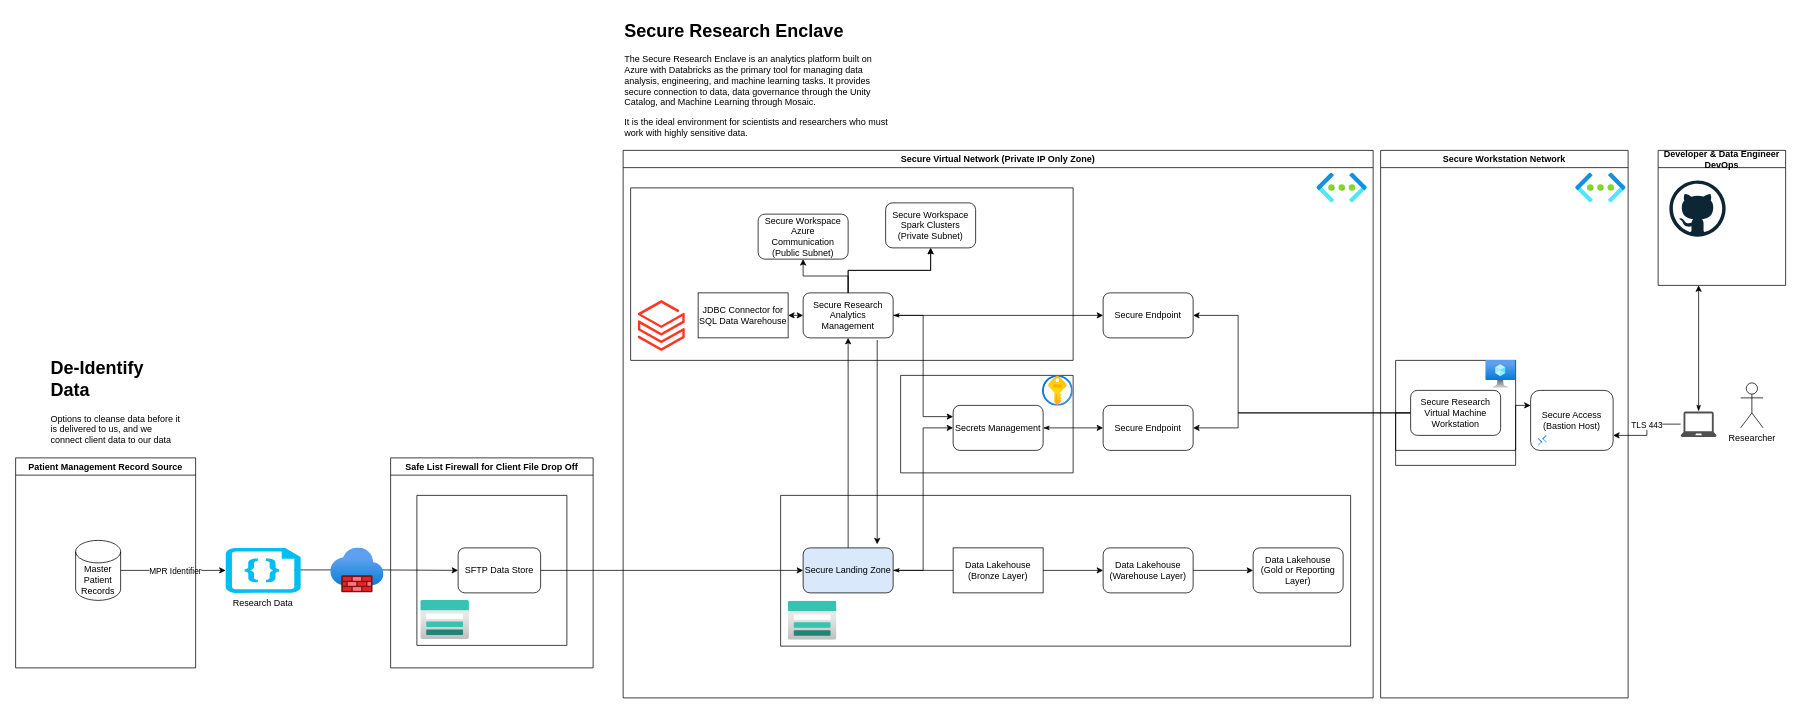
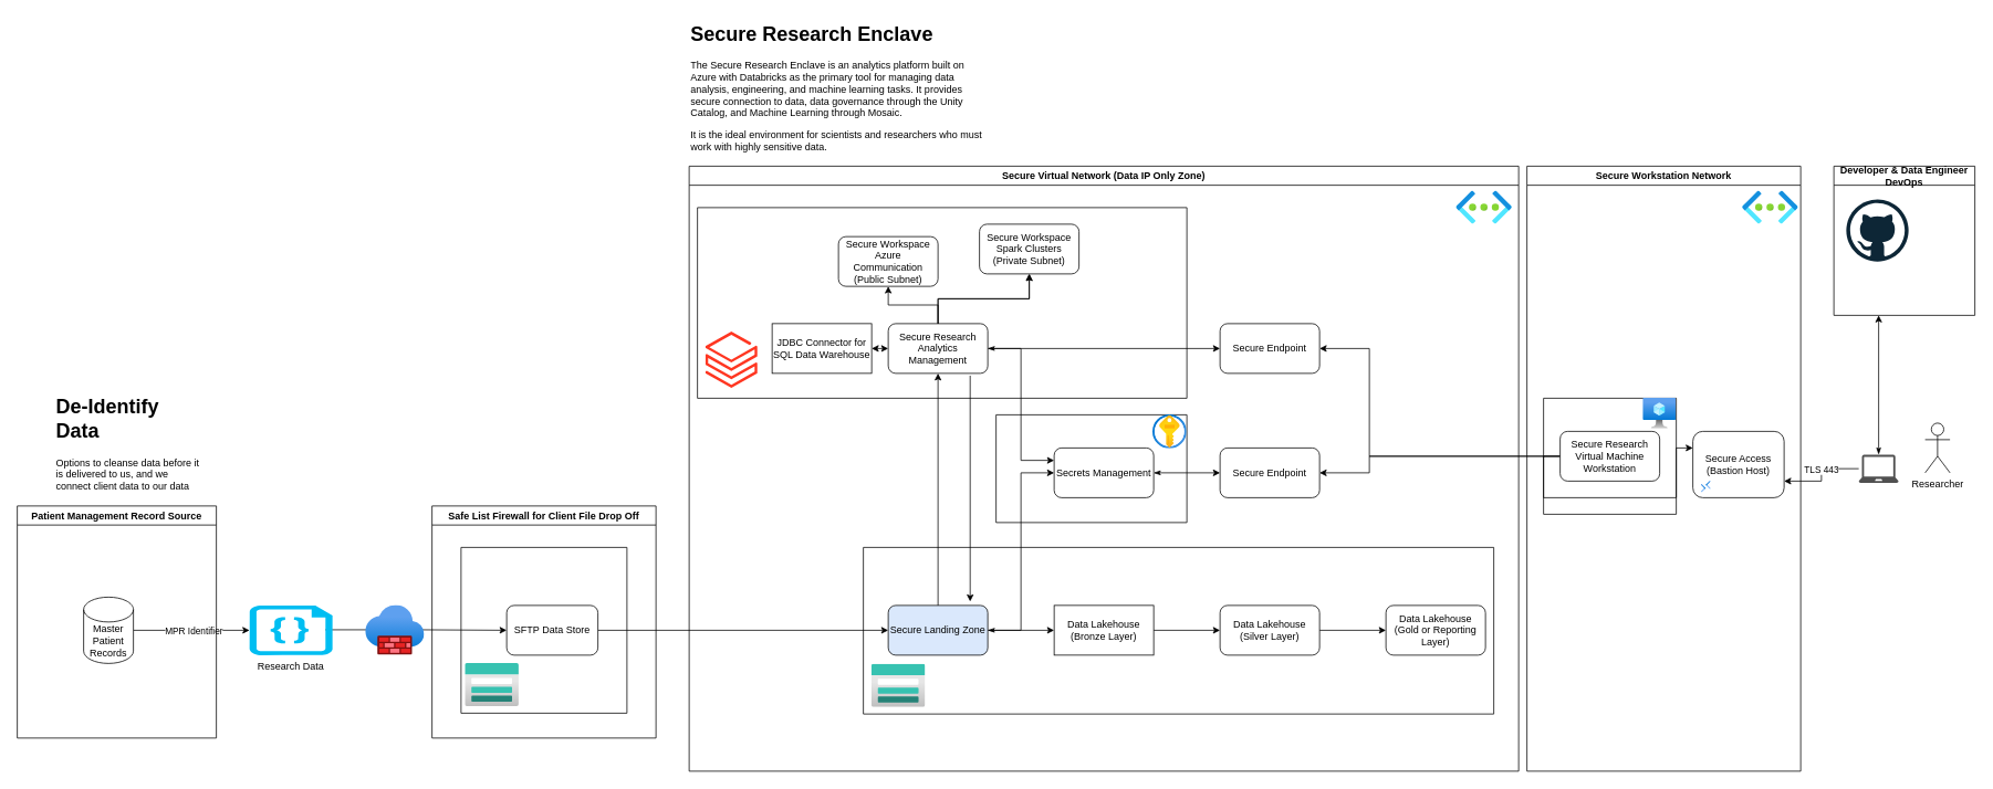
- <mxCell id="47" value="Secure Virtual Network (Private IP Only Zone)" style="swimlane;whiteSpace=wrap;html=1;" parent="1" vertex="1"><mxGeometry x="830" y="200" width="1000" height="730" as="geometry" /></mxCell>
+ <mxCell id="47" value="Secure Virtual Network (Data IP Only Zone)" style="swimlane;whiteSpace=wrap;html=1;" parent="1" vertex="1"><mxGeometry x="830" y="200" width="1000" height="730" as="geometry" /></mxCell>
- <mxCell id="6" value="" style="edgeStyle=orthogonalEdgeStyle;rounded=0;orthogonalLoop=1;jettySize=auto;html=1;endArrow=none;" parent="1" source="9" target="11" edge="1"><mxGeometry relative="1" as="geometry" /></mxCell>
+ <mxCell id="6" value="" style="edgeStyle=orthogonalEdgeStyle;rounded=0;orthogonalLoop=1;jettySize=auto;html=1;" parent="1" source="9" target="11" edge="1"><mxGeometry relative="1" as="geometry" /></mxCell>
- <mxCell id="13" value="Data Lakehouse (Warehouse Layer)" style="whiteSpace=wrap;html=1;rounded=1;" parent="1" vertex="1"><mxGeometry x="1470" y="730" width="120" height="60" as="geometry" /></mxCell>
+ <mxCell id="13" value="Data Lakehouse (Silver Layer)" style="whiteSpace=wrap;html=1;rounded=1;" parent="1" vertex="1"><mxGeometry x="1470" y="730" width="120" height="60" as="geometry" /></mxCell>
